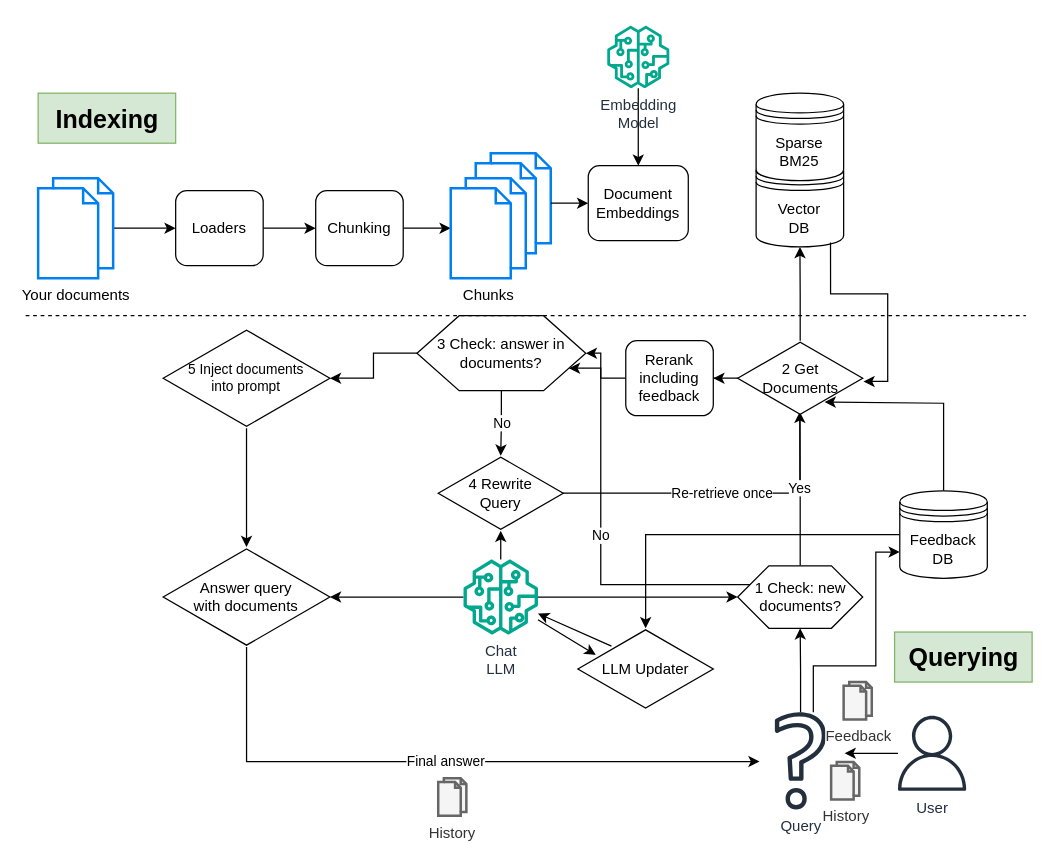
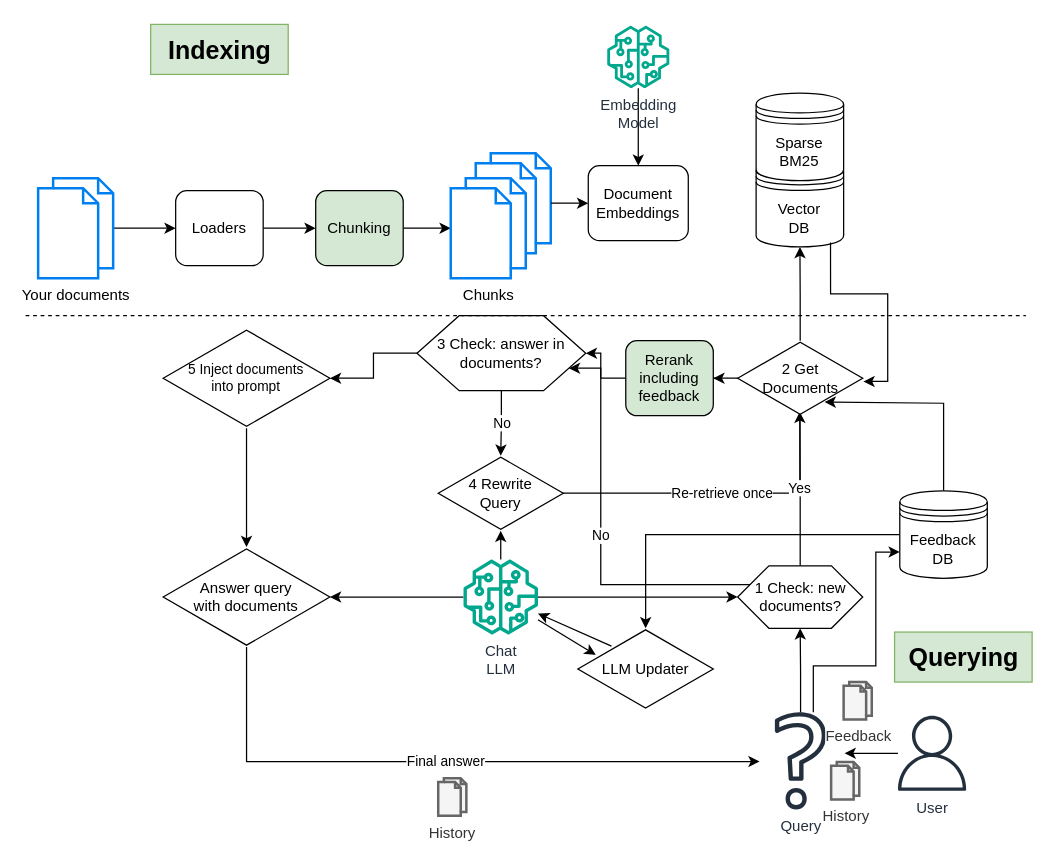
- <mxCell id="47" value="&lt;b&gt;&lt;font style=&quot;font-size: 20px;&quot;&gt;Indexing&lt;/font&gt;&lt;/b&gt;" style="text;html=1;align=center;verticalAlign=middle;resizable=0;points=[];autosize=1;strokeColor=#82b366;fillColor=#d5e8d4;" vertex="1" parent="1"><mxGeometry x="30" y="74" width="110" height="40" as="geometry" /></mxCell>
+ <mxCell id="47" value="&lt;b&gt;&lt;font style=&quot;font-size: 20px;&quot;&gt;Indexing&lt;/font&gt;&lt;/b&gt;" style="text;html=1;align=center;verticalAlign=middle;resizable=0;points=[];autosize=1;strokeColor=#82b366;fillColor=#d5e8d4;" vertex="1" parent="1"><mxGeometry x="120" y="19" width="110" height="40" as="geometry" /></mxCell>
- <mxCell id="8" value="Chunking" style="rounded=1;whiteSpace=wrap;html=1;" vertex="1" parent="1"><mxGeometry x="252" y="152" width="70" height="60" as="geometry" /></mxCell>
+ <mxCell id="8" value="Chunking" style="rounded=1;whiteSpace=wrap;html=1;fillColor=#d5e8d4;" vertex="1" parent="1"><mxGeometry x="252" y="152" width="70" height="60" as="geometry" /></mxCell>
- <mxCell id="42" value="Rerank including feedback" style="rounded=1;whiteSpace=wrap;html=1;" vertex="1" parent="1"><mxGeometry x="500" y="272" width="70" height="60" as="geometry" /></mxCell>
+ <mxCell id="42" value="Rerank including feedback" style="rounded=1;whiteSpace=wrap;html=1;fillColor=#d5e8d4;" vertex="1" parent="1"><mxGeometry x="500" y="272" width="70" height="60" as="geometry" /></mxCell>
